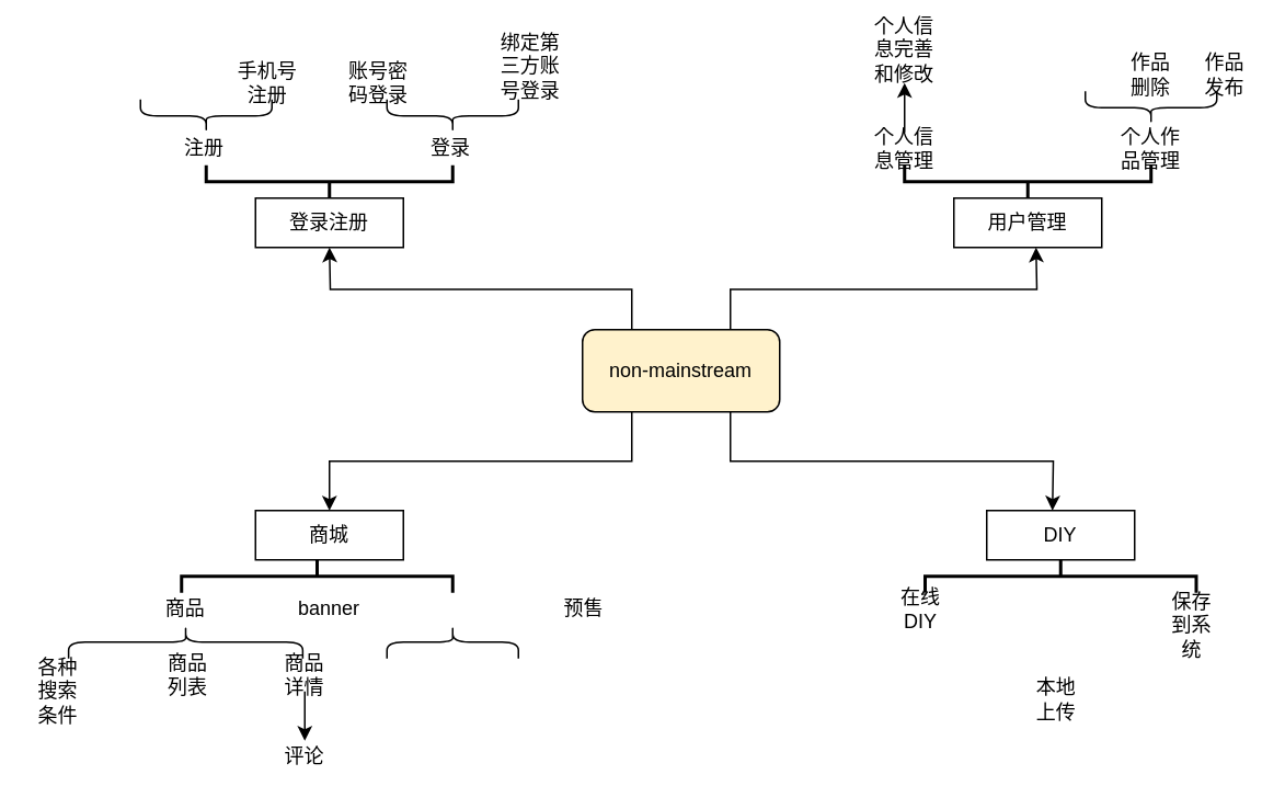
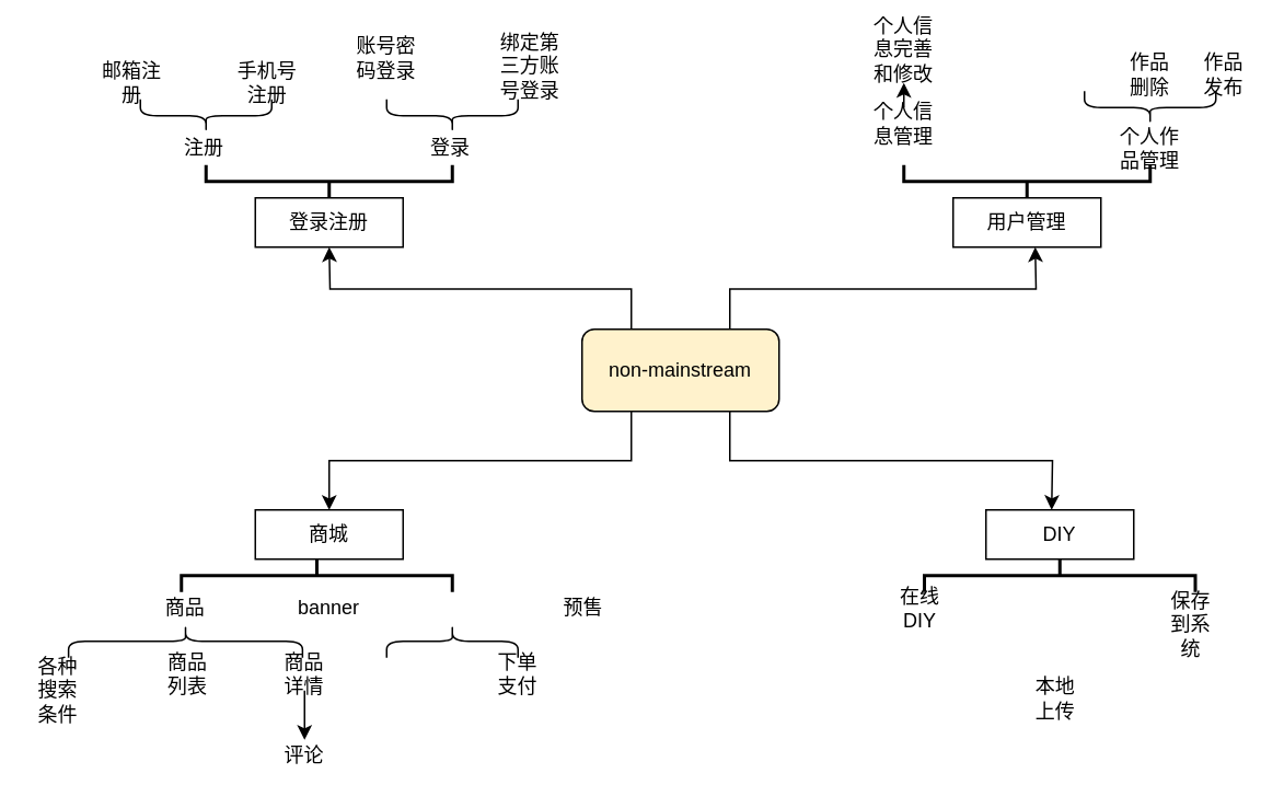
+ <mxCell id="12" value="邮箱注册" style="text;html=1;strokeColor=none;fillColor=none;align=center;verticalAlign=middle;whiteSpace=wrap;rounded=0;" vertex="1" parent="1"><mxGeometry x="60" y="40" width="40" height="20" as="geometry" /></mxCell>
- <mxCell id="15" value="账号密码登录" style="text;html=1;strokeColor=none;fillColor=none;align=center;verticalAlign=middle;whiteSpace=wrap;rounded=0;" vertex="1" parent="1"><mxGeometry x="210" y="40" width="40" height="20" as="geometry" /></mxCell>
+ <mxCell id="15" value="账号密码登录" style="text;html=1;strokeColor=none;fillColor=none;align=center;verticalAlign=middle;whiteSpace=wrap;rounded=0;" vertex="1" parent="1"><mxGeometry x="215" y="25" width="40" height="20" as="geometry" /></mxCell>
- <mxCell id="30" value="个人信息管理" style="text;html=1;strokeColor=none;fillColor=none;align=center;verticalAlign=middle;whiteSpace=wrap;rounded=0;" vertex="1" parent="1"><mxGeometry x="530" y="80" width="40" height="20" as="geometry" /></mxCell>
+ <mxCell id="30" value="个人信息管理" style="text;html=1;strokeColor=none;fillColor=none;align=center;verticalAlign=middle;whiteSpace=wrap;rounded=0;" vertex="1" parent="1"><mxGeometry x="530" y="65" width="40" height="20" as="geometry" /></mxCell>
+ <mxCell id="39" value="下单支付" style="text;html=1;strokeColor=none;fillColor=none;align=center;verticalAlign=middle;whiteSpace=wrap;rounded=0;" vertex="1" parent="1"><mxGeometry x="300" y="400" width="30" height="20" as="geometry" /></mxCell>
